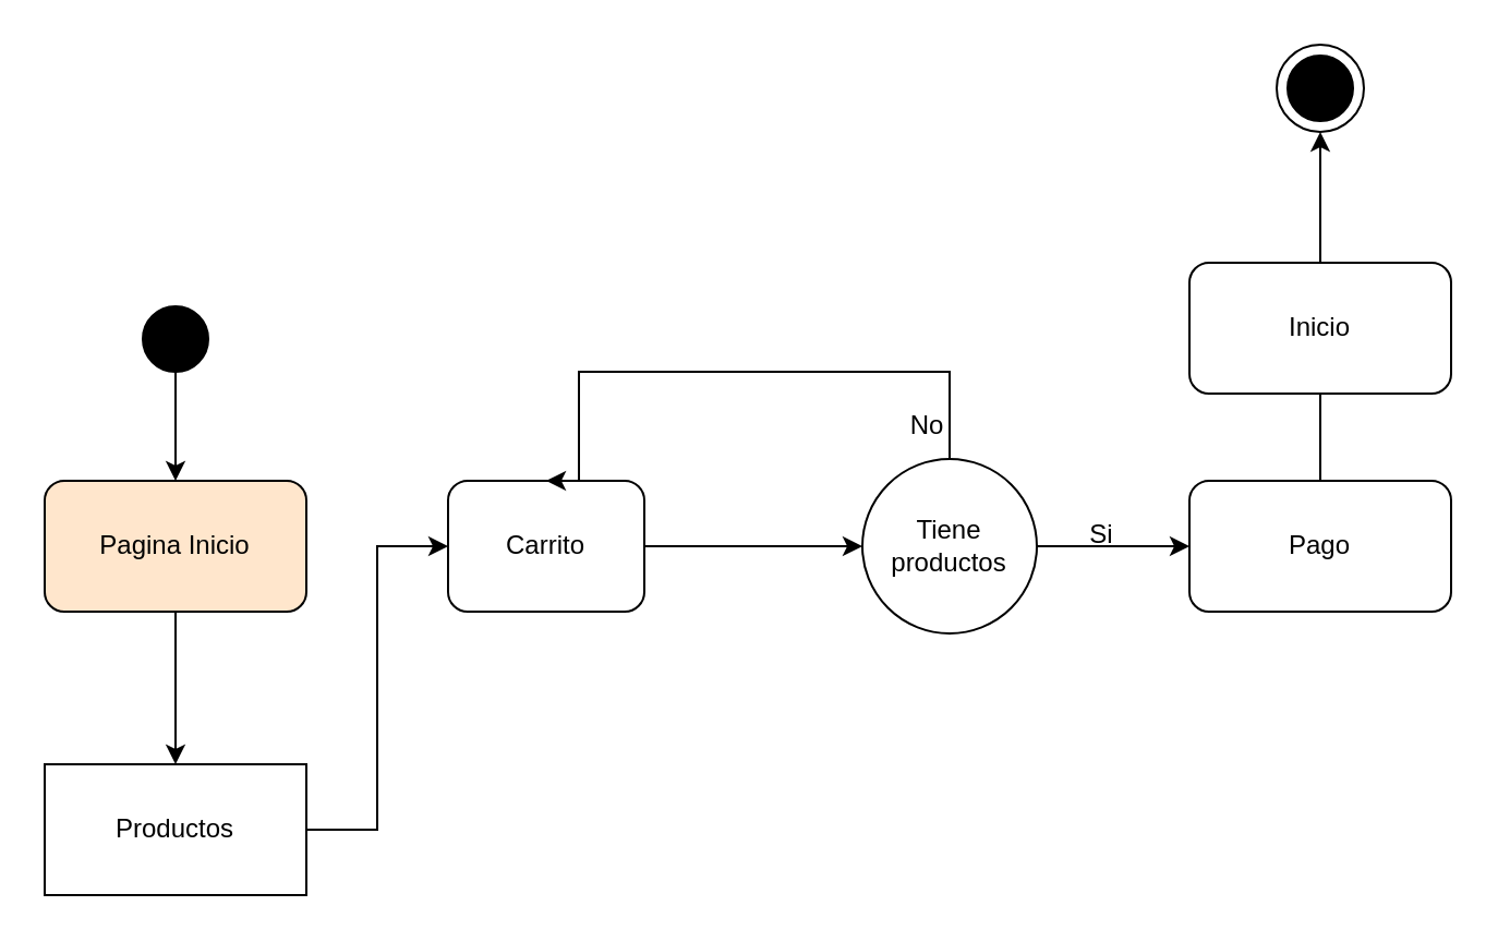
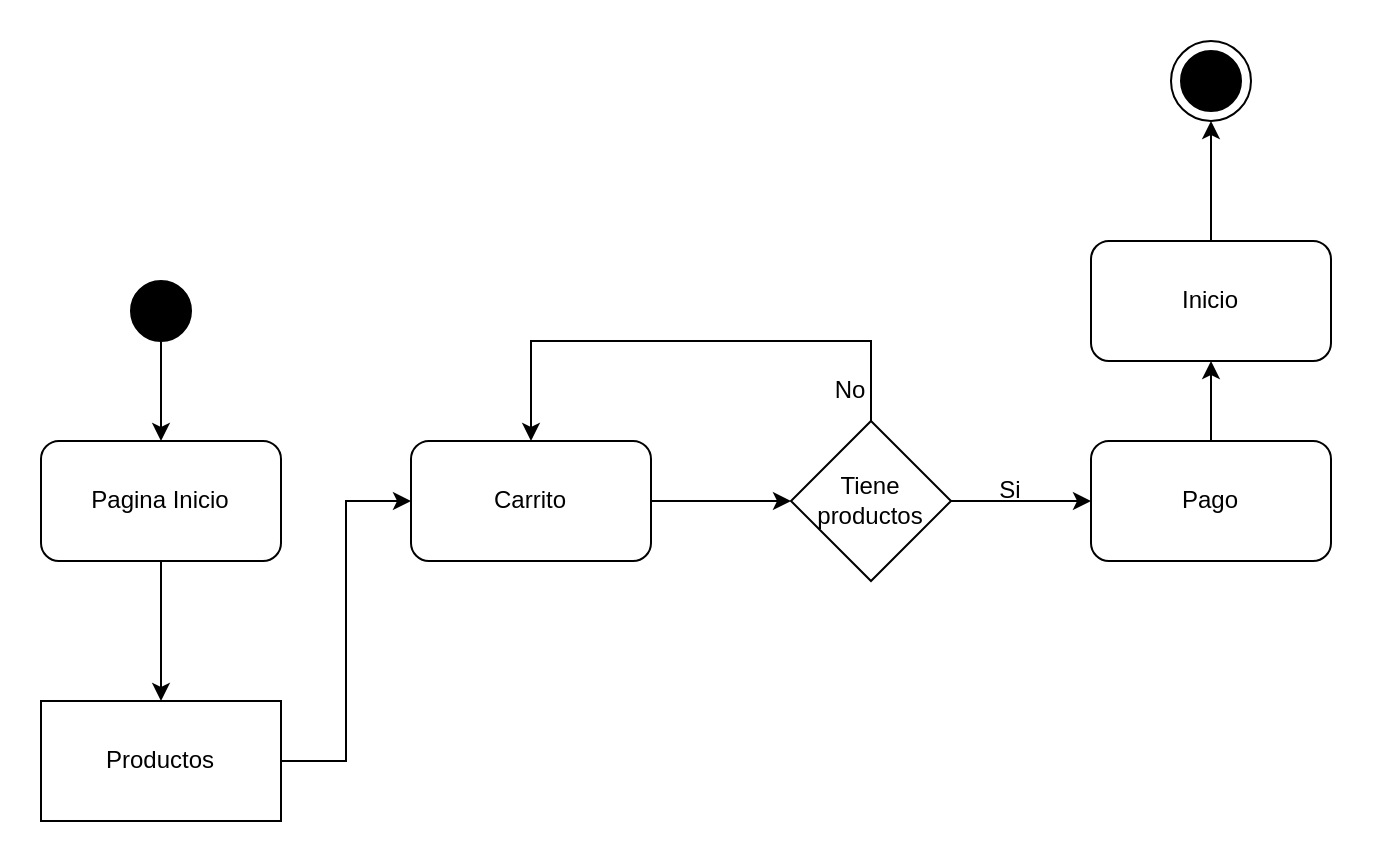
- <mxCell id="8" style="edgeStyle=orthogonalEdgeStyle;rounded=0;orthogonalLoop=1;jettySize=auto;html=1;entryX=0.5;entryY=1;entryDx=0;entryDy=0;endArrow=none;" edge="1" parent="1" source="9" target="11"><mxGeometry relative="1" as="geometry" /></mxCell>
+ <mxCell id="8" style="edgeStyle=orthogonalEdgeStyle;rounded=0;orthogonalLoop=1;jettySize=auto;html=1;entryX=0.5;entryY=1;entryDx=0;entryDy=0;" edge="1" parent="1" source="9" target="11"><mxGeometry relative="1" as="geometry" /></mxCell>
- <mxCell id="5" value="Pagina Inicio" style="rounded=1;whiteSpace=wrap;html=1;fillColor=#ffe6cc;" vertex="1" parent="1"><mxGeometry x="20" y="220" width="120" height="60" as="geometry" /></mxCell>
+ <mxCell id="5" value="Pagina Inicio" style="rounded=1;whiteSpace=wrap;html=1;" vertex="1" parent="1"><mxGeometry x="20" y="220" width="120" height="60" as="geometry" /></mxCell>
- <mxCell id="7" value="Carrito" style="rounded=1;whiteSpace=wrap;html=1;" vertex="1" parent="1"><mxGeometry x="205" y="220" width="90" height="60" as="geometry" /></mxCell>
+ <mxCell id="7" value="Carrito" style="rounded=1;whiteSpace=wrap;html=1;" vertex="1" parent="1"><mxGeometry x="205" y="220" width="120" height="60" as="geometry" /></mxCell>
- <mxCell id="16" value="Tiene productos" style="ellipse;whiteSpace=wrap;html=1;" vertex="1" parent="1"><mxGeometry x="395" y="210" width="80" height="80" as="geometry" /></mxCell>
+ <mxCell id="16" value="Tiene productos" style="rhombus;whiteSpace=wrap;html=1;" vertex="1" parent="1"><mxGeometry x="395" y="210" width="80" height="80" as="geometry" /></mxCell>
